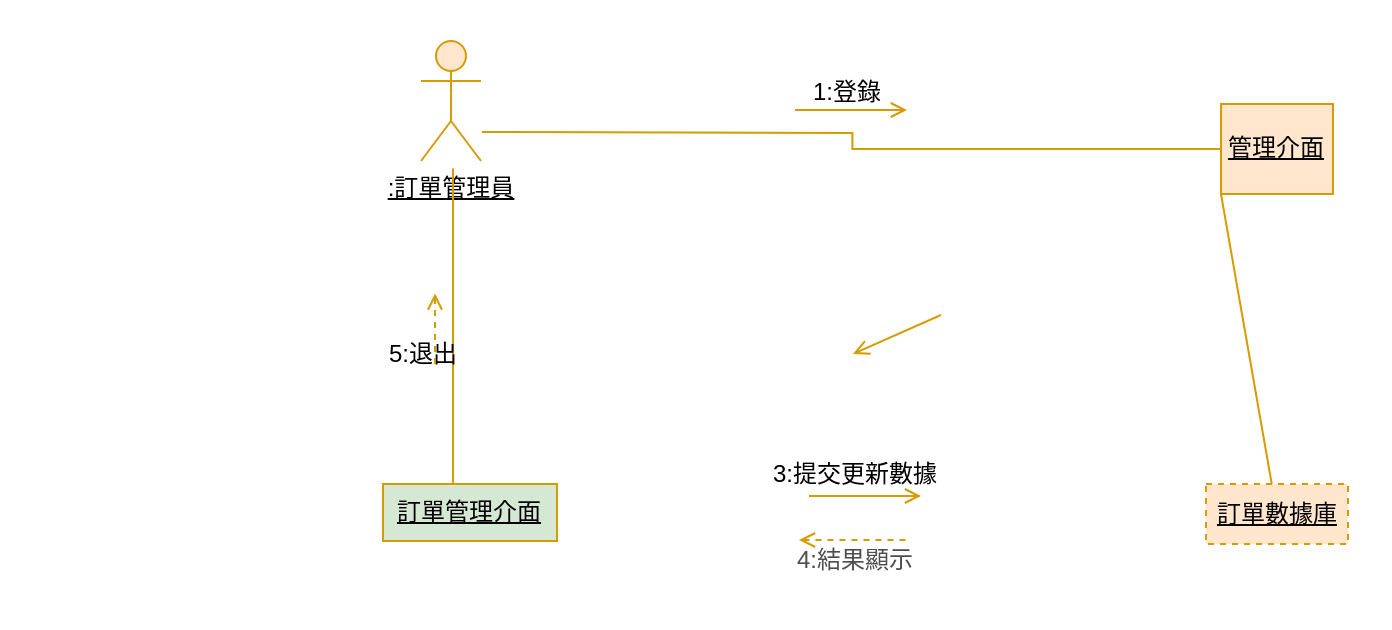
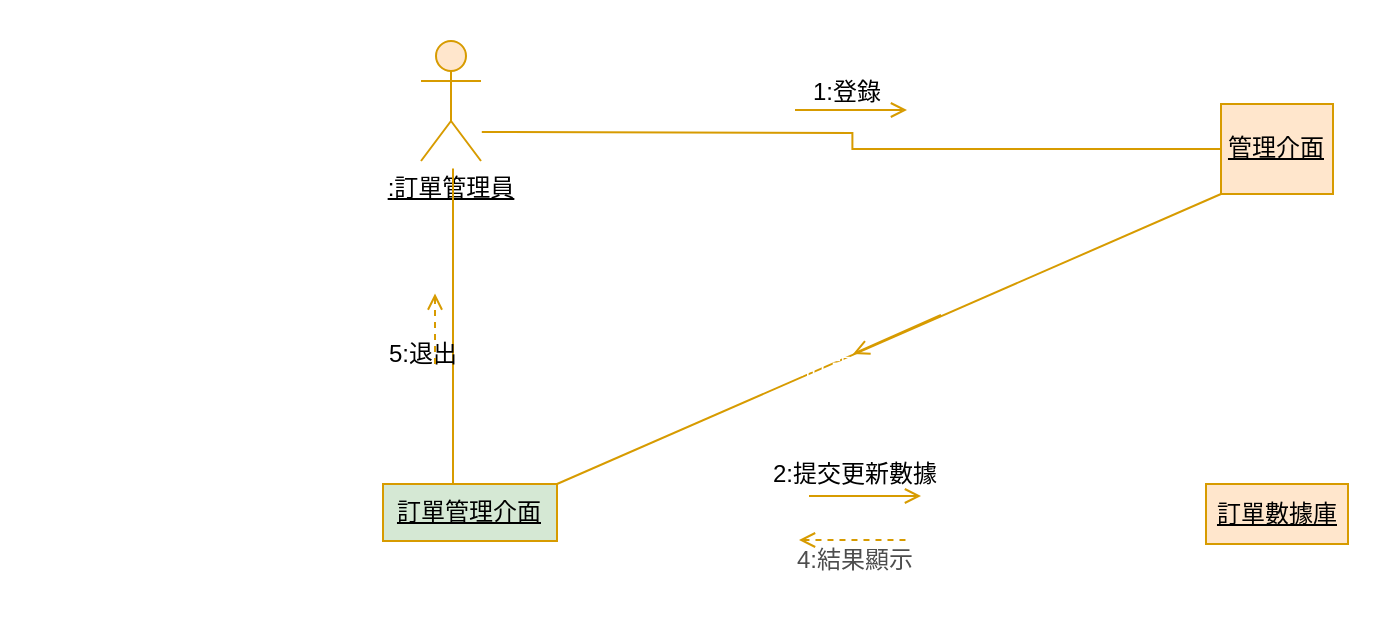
- <mxCell id="5" style="rounded=0;orthogonalLoop=1;jettySize=auto;html=1;exitX=0;exitY=1;exitDx=0;exitDy=0;strokeColor=#d79b00;endArrow=none;endFill=0;fillColor=#ffe6cc;" parent="1" source="6" target="8" edge="1"><mxGeometry relative="1" as="geometry"><mxPoint x="89" y="243.5" as="targetPoint" /></mxGeometry></mxCell>
+ <mxCell id="5" style="rounded=0;orthogonalLoop=1;jettySize=auto;html=1;exitX=0;exitY=1;exitDx=0;exitDy=0;strokeColor=#d79b00;endArrow=none;endFill=0;entryX=1;entryY=0;entryDx=0;entryDy=0;fillColor=#ffe6cc;" parent="1" source="6" target="7" edge="1"><mxGeometry relative="1" as="geometry"><mxPoint x="89" y="243.5" as="targetPoint" /></mxGeometry></mxCell>
- <mxCell id="15" value="3:提交更新數據" style="text;html=1;align=center;verticalAlign=middle;resizable=0;points=[];autosize=1;strokeColor=none;fillColor=none;" parent="1" vertex="1"><mxGeometry x="212" y="224" width="100" height="26" as="geometry" /></mxCell>
+ <mxCell id="15" value="2:提交更新數據" style="text;html=1;align=center;verticalAlign=middle;resizable=0;points=[];autosize=1;strokeColor=none;fillColor=none;" parent="1" vertex="1"><mxGeometry x="212" y="224" width="100" height="26" as="geometry" /></mxCell>
- <mxCell id="8" value="&lt;u&gt;訂單數據庫&lt;/u&gt;" style="rounded=0;whiteSpace=wrap;html=1;strokeColor=#d79b00;fillColor=#ffe6cc;dashed=1;" parent="1" vertex="1"><mxGeometry x="437.5" y="241.5" width="71" height="30" as="geometry" /></mxCell>
+ <mxCell id="8" value="&lt;u&gt;訂單數據庫&lt;/u&gt;" style="rounded=0;whiteSpace=wrap;html=1;strokeColor=#d79b00;fillColor=#ffe6cc;" parent="1" vertex="1"><mxGeometry x="437.5" y="241.5" width="71" height="30" as="geometry" /></mxCell>
